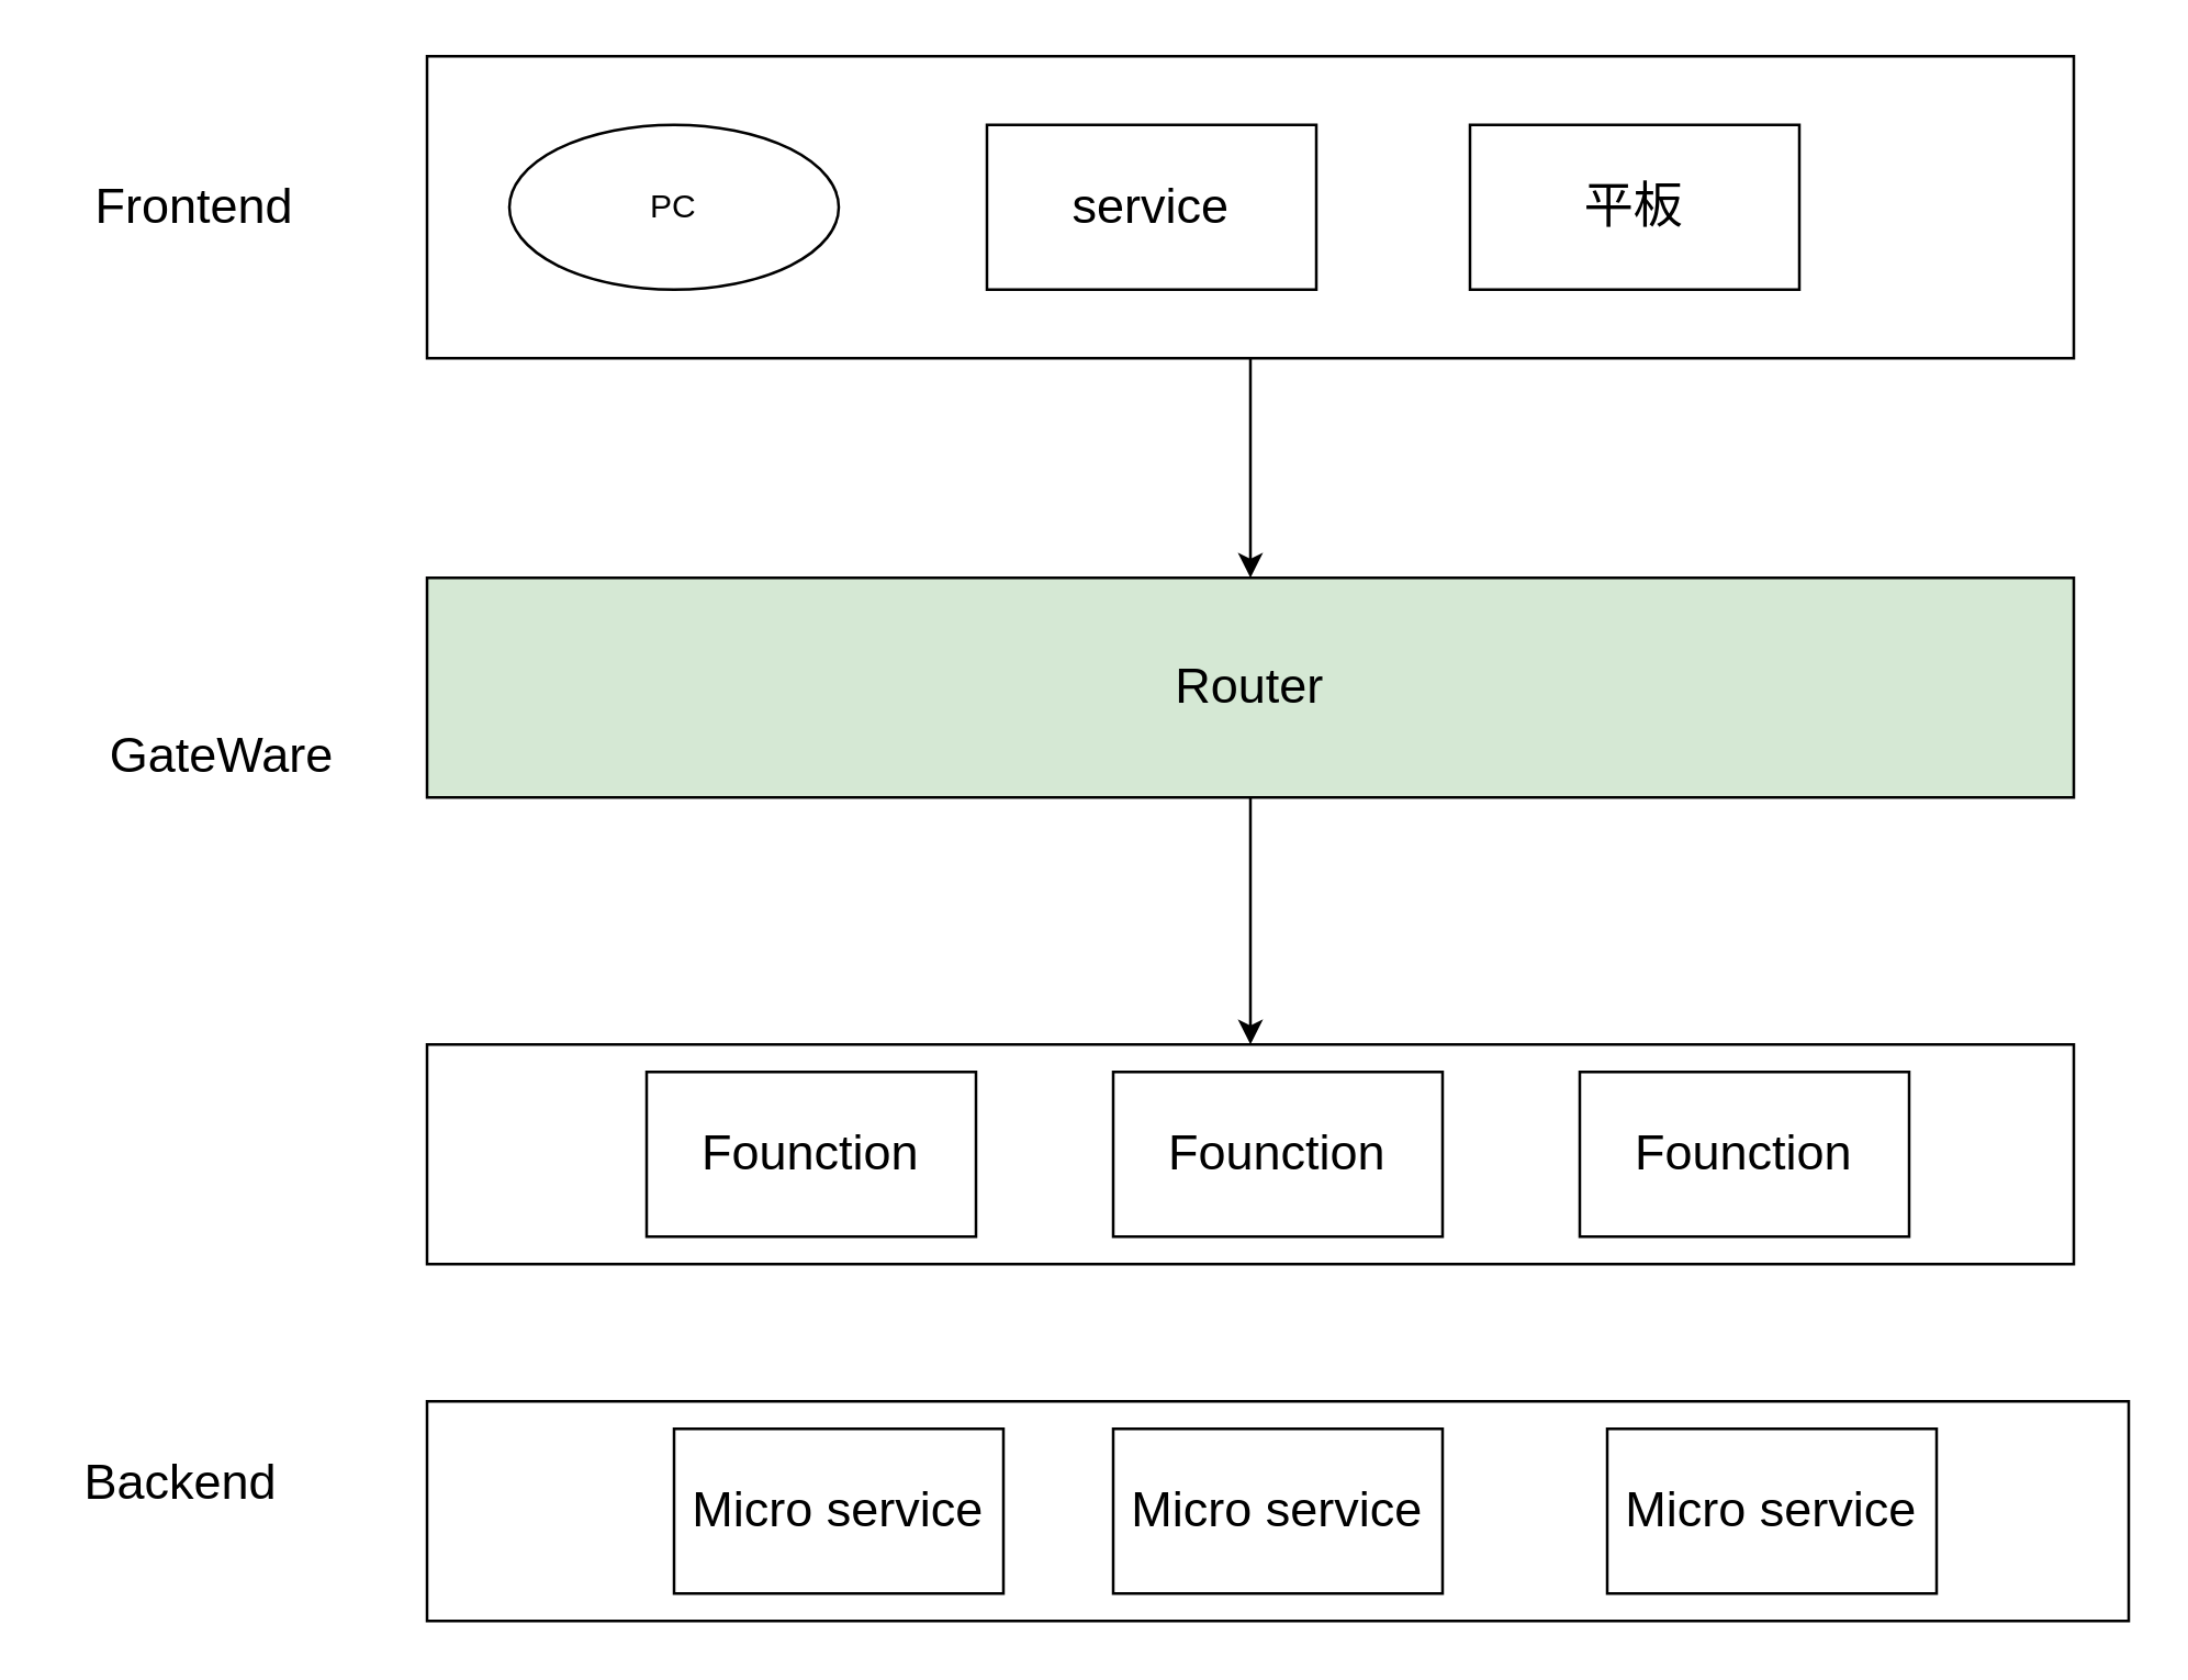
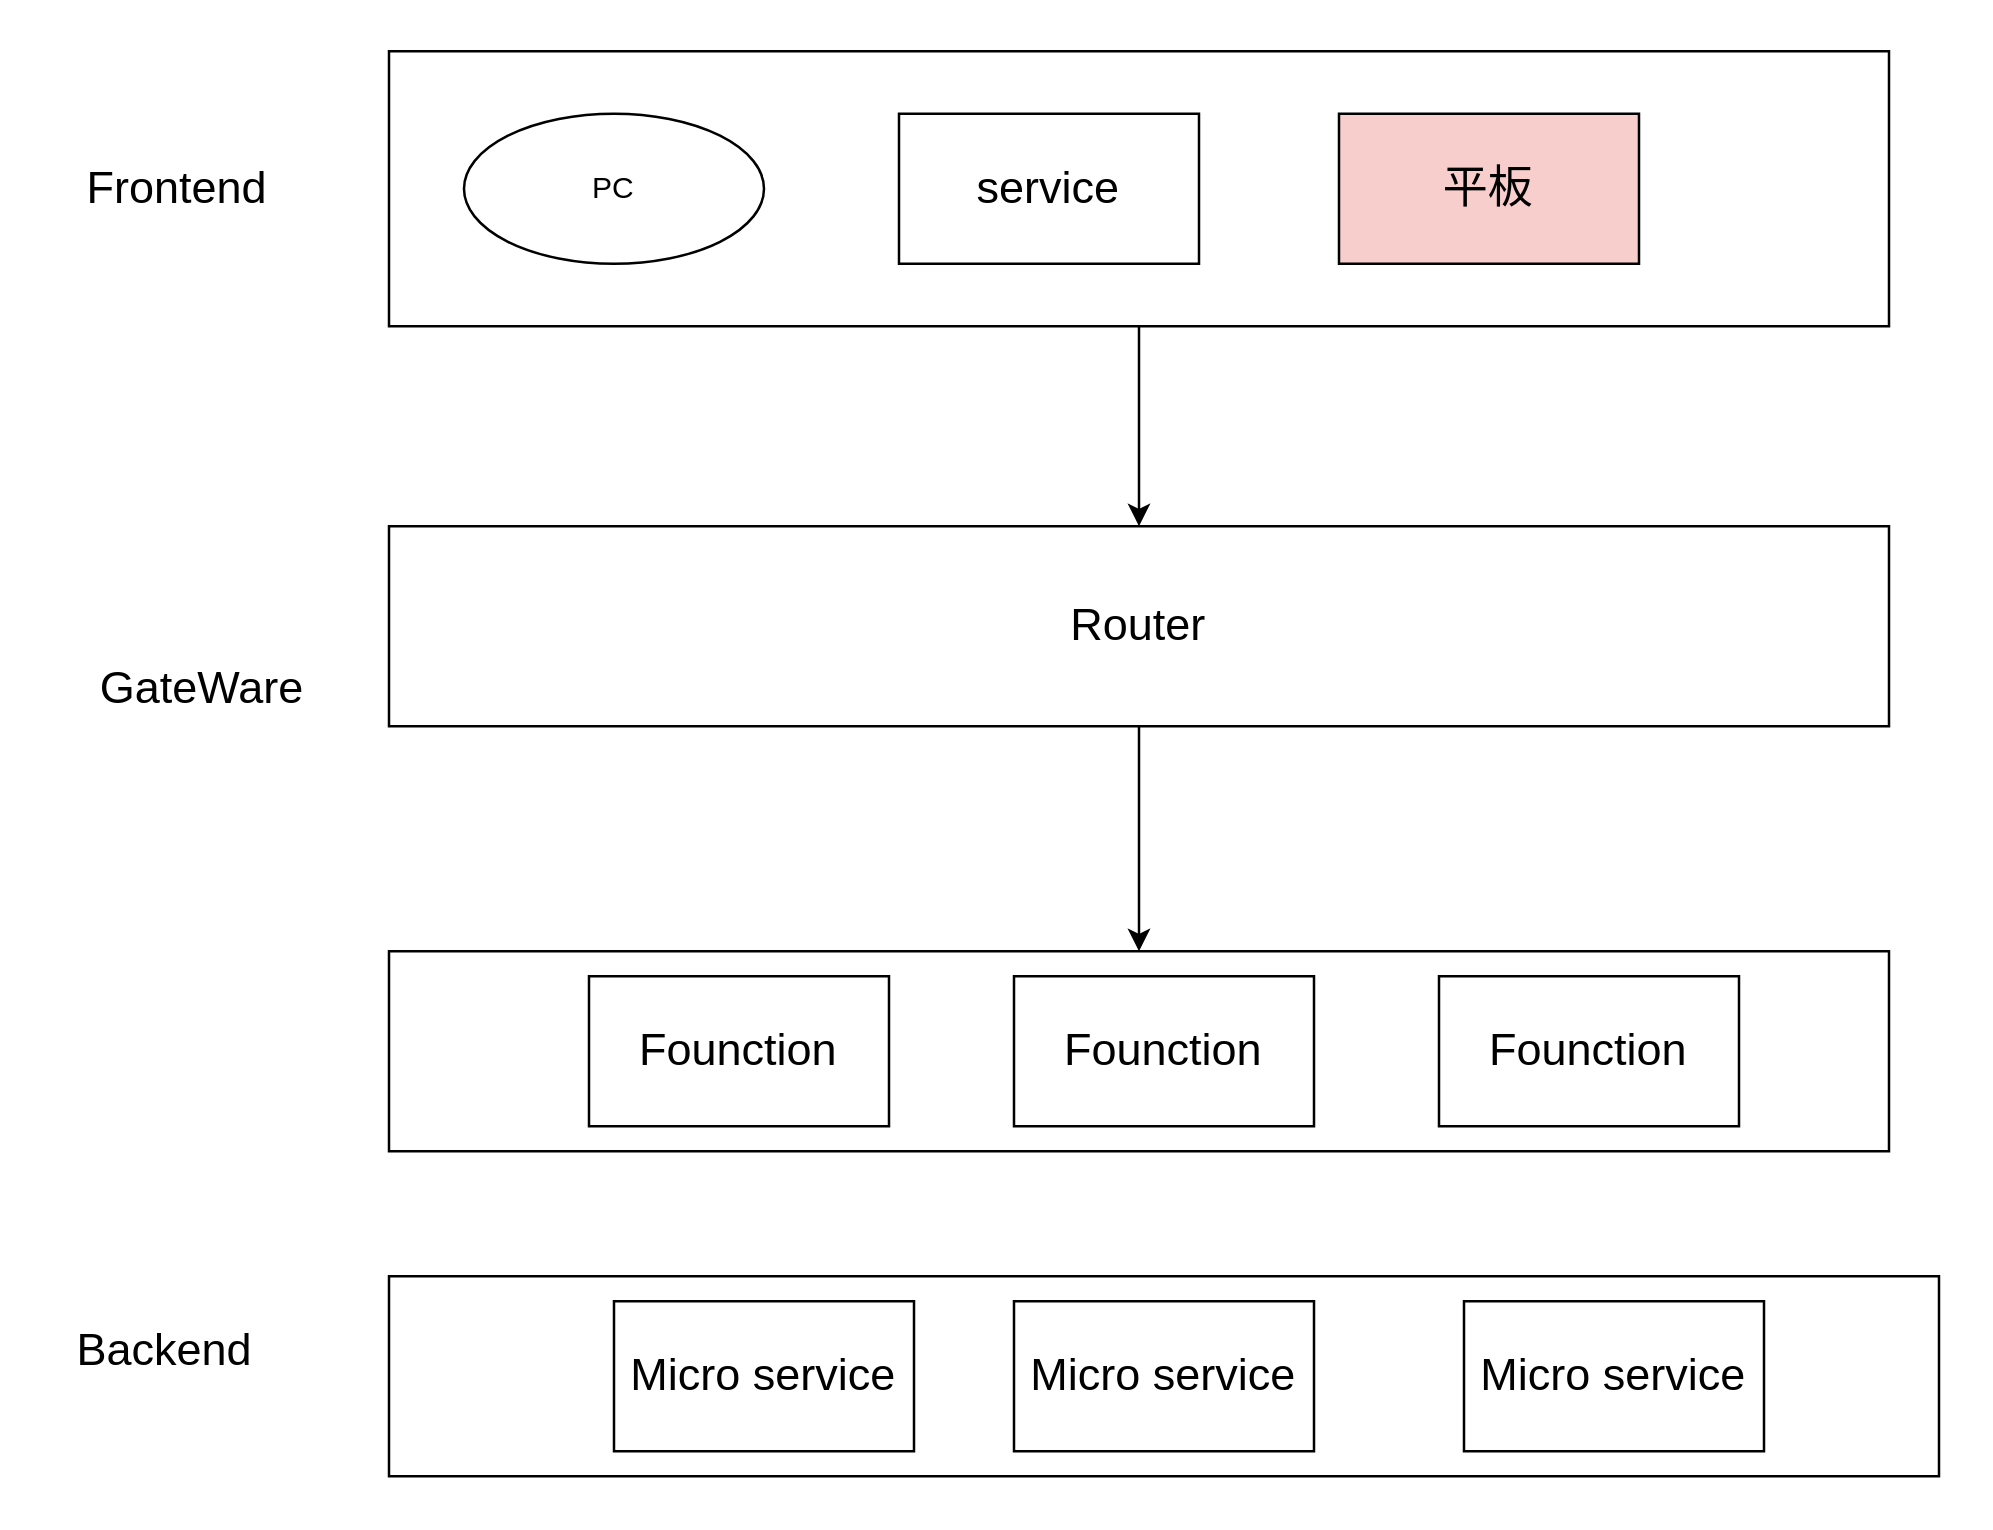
- <mxCell id="7" value="平板" style="rounded=0;whiteSpace=wrap;html=1;fontSize=18;" vertex="1" parent="1"><mxGeometry x="535" y="45" width="120" height="60" as="geometry" /></mxCell>
+ <mxCell id="7" value="平板" style="rounded=0;whiteSpace=wrap;html=1;fontSize=18;fillColor=#f8cecc;" vertex="1" parent="1"><mxGeometry x="535" y="45" width="120" height="60" as="geometry" /></mxCell>
- <mxCell id="9" value="Router" style="rounded=0;whiteSpace=wrap;html=1;fontSize=18;fillColor=#d5e8d4;" vertex="1" parent="1"><mxGeometry x="155" y="210" width="600" height="80" as="geometry" /></mxCell>
+ <mxCell id="9" value="Router" style="rounded=0;whiteSpace=wrap;html=1;fontSize=18;" vertex="1" parent="1"><mxGeometry x="155" y="210" width="600" height="80" as="geometry" /></mxCell>
